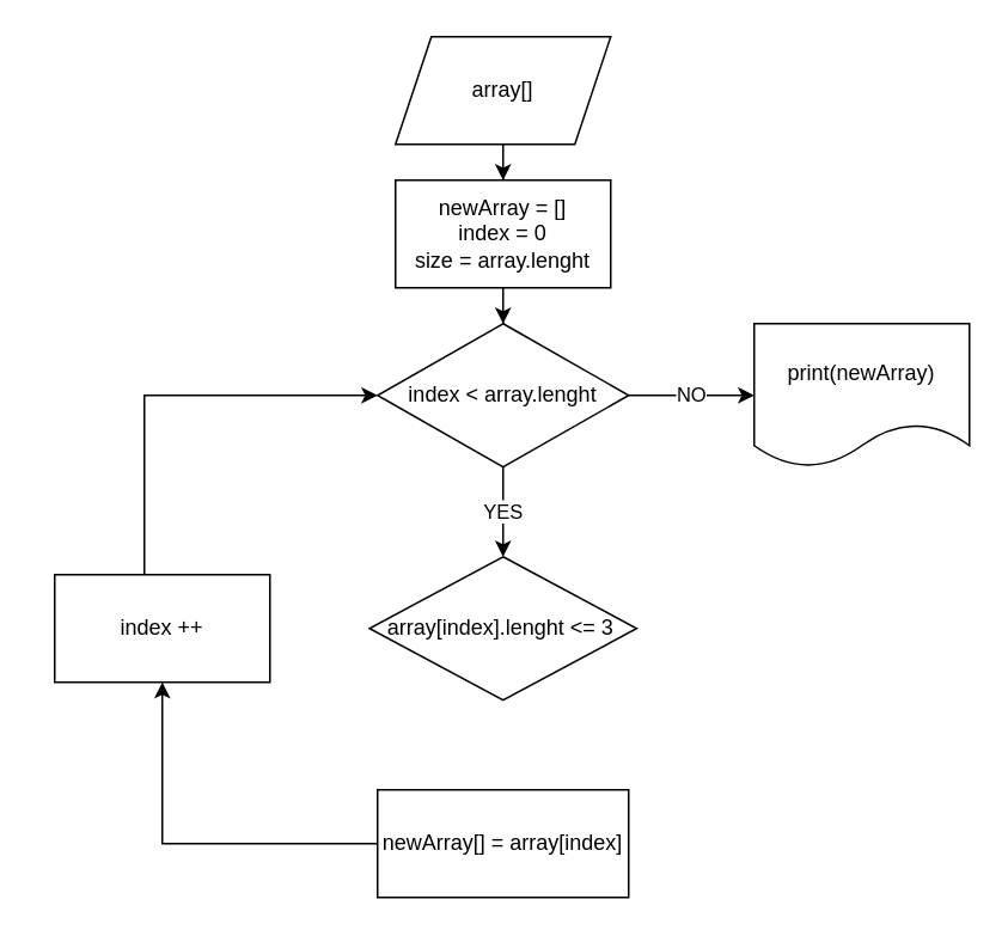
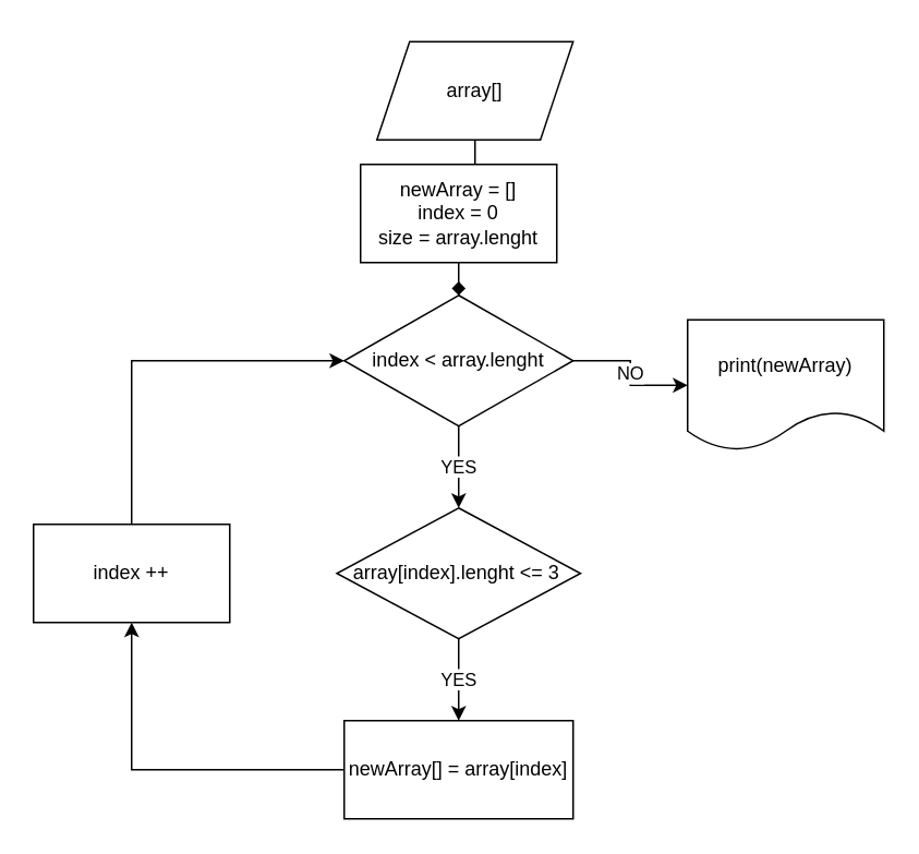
- <mxCell id="3" value="array[]" style="shape=parallelogram;perimeter=parallelogramPerimeter;whiteSpace=wrap;html=1;fixedSize=1;" vertex="1" parent="1"><mxGeometry x="220" y="20" width="120" height="60" as="geometry" /></mxCell>
+ <mxCell id="3" value="array[]" style="shape=parallelogram;perimeter=parallelogramPerimeter;whiteSpace=wrap;html=1;fixedSize=1;" vertex="1" parent="1"><mxGeometry x="230" y="25" width="120" height="60" as="geometry" /></mxCell>
- <mxCell id="5" value="" style="edgeStyle=orthogonalEdgeStyle;rounded=0;orthogonalLoop=1;jettySize=auto;html=1;" edge="1" parent="1" source="6" target="9"><mxGeometry relative="1" as="geometry" /></mxCell>
+ <mxCell id="5" value="" style="edgeStyle=orthogonalEdgeStyle;rounded=0;orthogonalLoop=1;jettySize=auto;html=1;endArrow=diamond;" edge="1" parent="1" source="6" target="9"><mxGeometry relative="1" as="geometry" /></mxCell>
- <mxCell id="16" value="print(newArray)" style="shape=document;whiteSpace=wrap;html=1;boundedLbl=1;" vertex="1" parent="1"><mxGeometry x="420" y="180" width="120" height="80" as="geometry" /></mxCell>
+ <mxCell id="16" value="print(newArray)" style="shape=document;whiteSpace=wrap;html=1;boundedLbl=1;" vertex="1" parent="1"><mxGeometry x="420" y="195" width="120" height="80" as="geometry" /></mxCell>
- <mxCell id="15" value="index ++" style="rounded=0;whiteSpace=wrap;html=1;" vertex="1" parent="1"><mxGeometry x="30" y="320" width="120" height="60" as="geometry" /></mxCell>
+ <mxCell id="15" value="index ++" style="rounded=0;whiteSpace=wrap;html=1;" vertex="1" parent="1"><mxGeometry x="20" y="320" width="120" height="60" as="geometry" /></mxCell>
+ <mxCell id="10" value="YES" style="edgeStyle=orthogonalEdgeStyle;rounded=0;orthogonalLoop=1;jettySize=auto;html=1;" edge="1" parent="1" source="11" target="13"><mxGeometry relative="1" as="geometry" /></mxCell>
